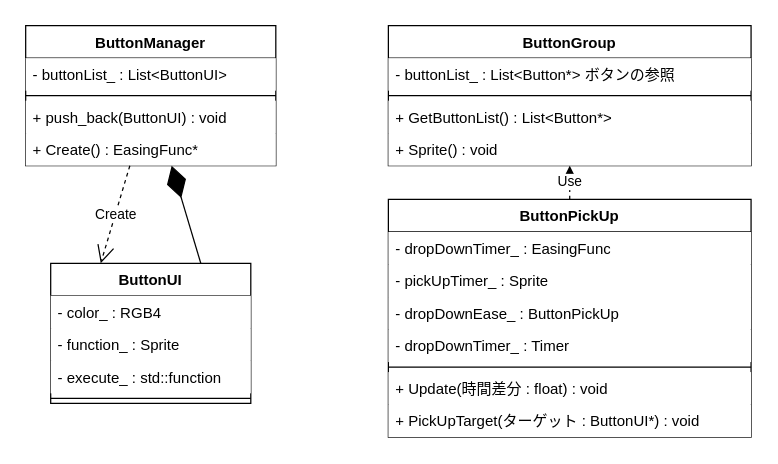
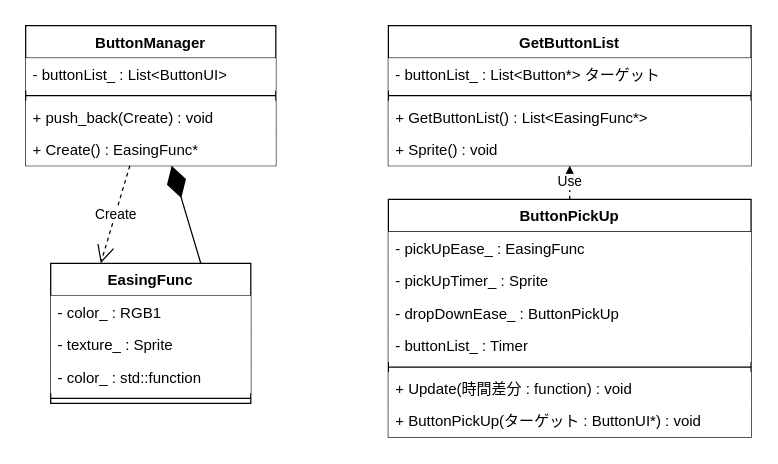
- <mxCell id="21" value="ButtonGroup" style="swimlane;fontStyle=1;align=center;verticalAlign=top;childLayout=stackLayout;horizontal=1;startSize=26;horizontalStack=0;resizeParent=1;resizeParentMax=0;resizeLast=0;collapsible=1;marginBottom=0;whiteSpace=wrap;html=1;" vertex="1" parent="1"><mxGeometry x="310" y="20" width="290" height="112" as="geometry" /></mxCell>
+ <mxCell id="21" value="GetButtonList" style="swimlane;fontStyle=1;align=center;verticalAlign=top;childLayout=stackLayout;horizontal=1;startSize=26;horizontalStack=0;resizeParent=1;resizeParentMax=0;resizeLast=0;collapsible=1;marginBottom=0;whiteSpace=wrap;html=1;" vertex="1" parent="1"><mxGeometry x="310" y="20" width="290" height="112" as="geometry" /></mxCell>
- <mxCell id="22" value="- buttonList_ : List&amp;lt;Button*&amp;gt; ボタンの参照" style="text;strokeColor=none;fillColor=default;align=left;verticalAlign=top;spacingLeft=4;spacingRight=4;overflow=hidden;rotatable=0;points=[[0,0.5],[1,0.5]];portConstraint=eastwest;whiteSpace=wrap;html=1;" vertex="1" parent="21"><mxGeometry y="26" width="290" height="26" as="geometry" /></mxCell>
+ <mxCell id="22" value="- buttonList_ : List&amp;lt;Button*&amp;gt; ターゲット" style="text;strokeColor=none;fillColor=default;align=left;verticalAlign=top;spacingLeft=4;spacingRight=4;overflow=hidden;rotatable=0;points=[[0,0.5],[1,0.5]];portConstraint=eastwest;whiteSpace=wrap;html=1;" vertex="1" parent="21"><mxGeometry y="26" width="290" height="26" as="geometry" /></mxCell>
- <mxCell id="5" value="+ push_back(ButtonUI) : void" style="text;strokeColor=none;fillColor=default;align=left;verticalAlign=top;spacingLeft=4;spacingRight=4;overflow=hidden;rotatable=0;points=[[0,0.5],[1,0.5]];portConstraint=eastwest;whiteSpace=wrap;html=1;" vertex="1" parent="2"><mxGeometry y="60" width="200" height="26" as="geometry" /></mxCell>
+ <mxCell id="5" value="+ push_back(Create) : void" style="text;strokeColor=none;fillColor=default;align=left;verticalAlign=top;spacingLeft=4;spacingRight=4;overflow=hidden;rotatable=0;points=[[0,0.5],[1,0.5]];portConstraint=eastwest;whiteSpace=wrap;html=1;" vertex="1" parent="2"><mxGeometry y="60" width="200" height="26" as="geometry" /></mxCell>
- <mxCell id="24" value="+ GetButtonList() : List&amp;lt;Button*&amp;gt;" style="text;strokeColor=none;fillColor=default;align=left;verticalAlign=top;spacingLeft=4;spacingRight=4;overflow=hidden;rotatable=0;points=[[0,0.5],[1,0.5]];portConstraint=eastwest;whiteSpace=wrap;html=1;" vertex="1" parent="21"><mxGeometry y="60" width="290" height="26" as="geometry" /></mxCell>
+ <mxCell id="24" value="+ GetButtonList() : List&amp;lt;EasingFunc*&amp;gt;" style="text;strokeColor=none;fillColor=default;align=left;verticalAlign=top;spacingLeft=4;spacingRight=4;overflow=hidden;rotatable=0;points=[[0,0.5],[1,0.5]];portConstraint=eastwest;whiteSpace=wrap;html=1;" vertex="1" parent="21"><mxGeometry y="60" width="290" height="26" as="geometry" /></mxCell>
- <mxCell id="14" value="- dropDownTimer_ : EasingFunc" style="text;strokeColor=none;fillColor=default;align=left;verticalAlign=top;spacingLeft=4;spacingRight=4;overflow=hidden;rotatable=0;points=[[0,0.5],[1,0.5]];portConstraint=eastwest;whiteSpace=wrap;html=1;" vertex="1" parent="13"><mxGeometry y="26" width="290" height="26" as="geometry" /></mxCell>
+ <mxCell id="14" value="- pickUpEase_ : EasingFunc" style="text;strokeColor=none;fillColor=default;align=left;verticalAlign=top;spacingLeft=4;spacingRight=4;overflow=hidden;rotatable=0;points=[[0,0.5],[1,0.5]];portConstraint=eastwest;whiteSpace=wrap;html=1;" vertex="1" parent="13"><mxGeometry y="26" width="290" height="26" as="geometry" /></mxCell>
- <mxCell id="7" value="ButtonUI" style="swimlane;fontStyle=1;align=center;verticalAlign=top;childLayout=stackLayout;horizontal=1;startSize=26;horizontalStack=0;resizeParent=1;resizeParentMax=0;resizeLast=0;collapsible=1;marginBottom=0;whiteSpace=wrap;html=1;" vertex="1" parent="1"><mxGeometry x="40" y="210" width="160" height="112" as="geometry" /></mxCell>
+ <mxCell id="7" value="EasingFunc" style="swimlane;fontStyle=1;align=center;verticalAlign=top;childLayout=stackLayout;horizontal=1;startSize=26;horizontalStack=0;resizeParent=1;resizeParentMax=0;resizeLast=0;collapsible=1;marginBottom=0;whiteSpace=wrap;html=1;" vertex="1" parent="1"><mxGeometry x="40" y="210" width="160" height="112" as="geometry" /></mxCell>
- <mxCell id="8" value="- color_ : RGB4" style="text;strokeColor=none;fillColor=default;align=left;verticalAlign=top;spacingLeft=4;spacingRight=4;overflow=hidden;rotatable=0;points=[[0,0.5],[1,0.5]];portConstraint=eastwest;whiteSpace=wrap;html=1;" vertex="1" parent="7"><mxGeometry y="26" width="160" height="26" as="geometry" /></mxCell>
+ <mxCell id="8" value="- color_ : RGB1" style="text;strokeColor=none;fillColor=default;align=left;verticalAlign=top;spacingLeft=4;spacingRight=4;overflow=hidden;rotatable=0;points=[[0,0.5],[1,0.5]];portConstraint=eastwest;whiteSpace=wrap;html=1;" vertex="1" parent="7"><mxGeometry y="26" width="160" height="26" as="geometry" /></mxCell>
- <mxCell id="9" value="- function_ : Sprite" style="text;strokeColor=none;fillColor=default;align=left;verticalAlign=top;spacingLeft=4;spacingRight=4;overflow=hidden;rotatable=0;points=[[0,0.5],[1,0.5]];portConstraint=eastwest;whiteSpace=wrap;html=1;" vertex="1" parent="7"><mxGeometry y="52" width="160" height="26" as="geometry" /></mxCell>
+ <mxCell id="9" value="- texture_ : Sprite" style="text;strokeColor=none;fillColor=default;align=left;verticalAlign=top;spacingLeft=4;spacingRight=4;overflow=hidden;rotatable=0;points=[[0,0.5],[1,0.5]];portConstraint=eastwest;whiteSpace=wrap;html=1;" vertex="1" parent="7"><mxGeometry y="52" width="160" height="26" as="geometry" /></mxCell>
- <mxCell id="17" value="- dropDownTimer_ : Timer" style="text;strokeColor=none;fillColor=default;align=left;verticalAlign=top;spacingLeft=4;spacingRight=4;overflow=hidden;rotatable=0;points=[[0,0.5],[1,0.5]];portConstraint=eastwest;whiteSpace=wrap;html=1;" vertex="1" parent="13"><mxGeometry y="104" width="290" height="26" as="geometry" /></mxCell>
+ <mxCell id="17" value="- buttonList_ : Timer" style="text;strokeColor=none;fillColor=default;align=left;verticalAlign=top;spacingLeft=4;spacingRight=4;overflow=hidden;rotatable=0;points=[[0,0.5],[1,0.5]];portConstraint=eastwest;whiteSpace=wrap;html=1;" vertex="1" parent="13"><mxGeometry y="104" width="290" height="26" as="geometry" /></mxCell>
- <mxCell id="10" value="- execute_ : std::function" style="text;strokeColor=none;fillColor=default;align=left;verticalAlign=top;spacingLeft=4;spacingRight=4;overflow=hidden;rotatable=0;points=[[0,0.5],[1,0.5]];portConstraint=eastwest;whiteSpace=wrap;html=1;" vertex="1" parent="7"><mxGeometry y="78" width="160" height="26" as="geometry" /></mxCell>
+ <mxCell id="10" value="- color_ : std::function" style="text;strokeColor=none;fillColor=default;align=left;verticalAlign=top;spacingLeft=4;spacingRight=4;overflow=hidden;rotatable=0;points=[[0,0.5],[1,0.5]];portConstraint=eastwest;whiteSpace=wrap;html=1;" vertex="1" parent="7"><mxGeometry y="78" width="160" height="26" as="geometry" /></mxCell>
- <mxCell id="19" value="+ Update(時間差分 : float) : void" style="text;strokeColor=none;fillColor=default;align=left;verticalAlign=top;spacingLeft=4;spacingRight=4;overflow=hidden;rotatable=0;points=[[0,0.5],[1,0.5]];portConstraint=eastwest;whiteSpace=wrap;html=1;" vertex="1" parent="13"><mxGeometry y="138" width="290" height="26" as="geometry" /></mxCell>
+ <mxCell id="19" value="+ Update(時間差分 : function) : void" style="text;strokeColor=none;fillColor=default;align=left;verticalAlign=top;spacingLeft=4;spacingRight=4;overflow=hidden;rotatable=0;points=[[0,0.5],[1,0.5]];portConstraint=eastwest;whiteSpace=wrap;html=1;" vertex="1" parent="13"><mxGeometry y="138" width="290" height="26" as="geometry" /></mxCell>
- <mxCell id="20" value="+ PickUpTarget(ターゲット : ButtonUI*) : void" style="text;strokeColor=none;fillColor=default;align=left;verticalAlign=top;spacingLeft=4;spacingRight=4;overflow=hidden;rotatable=0;points=[[0,0.5],[1,0.5]];portConstraint=eastwest;whiteSpace=wrap;html=1;" vertex="1" parent="13"><mxGeometry y="164" width="290" height="26" as="geometry" /></mxCell>
+ <mxCell id="20" value="+ ButtonPickUp(ターゲット : ButtonUI*) : void" style="text;strokeColor=none;fillColor=default;align=left;verticalAlign=top;spacingLeft=4;spacingRight=4;overflow=hidden;rotatable=0;points=[[0,0.5],[1,0.5]];portConstraint=eastwest;whiteSpace=wrap;html=1;" vertex="1" parent="13"><mxGeometry y="164" width="290" height="26" as="geometry" /></mxCell>
